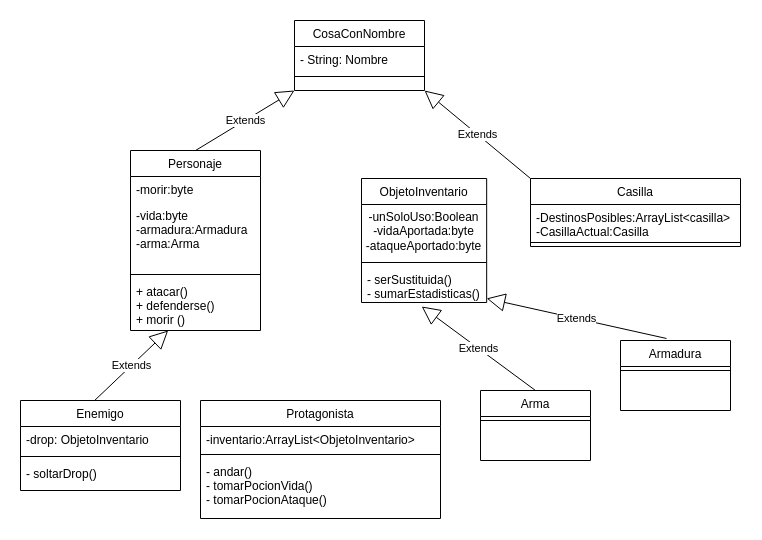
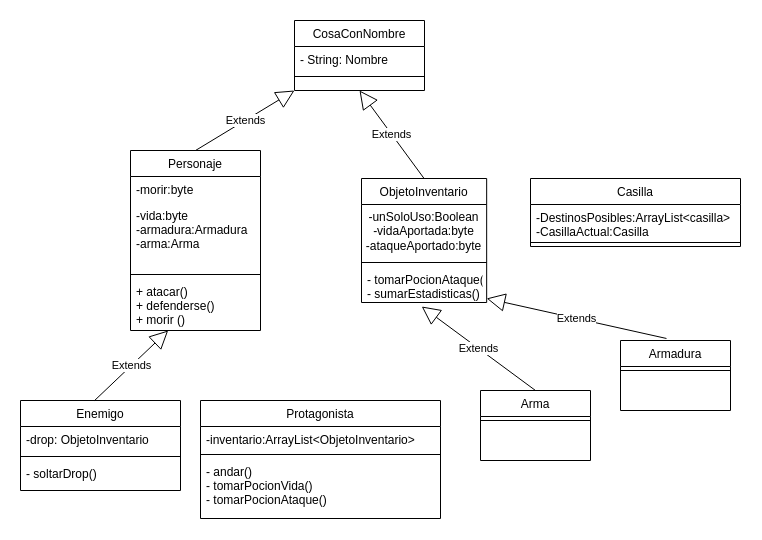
- <mxCell id="34" value="Extends" style="endArrow=block;endSize=16;endFill=0;html=1;exitX=0;exitY=0;exitDx=0;exitDy=0;entryX=1;entryY=1;entryDx=0;entryDy=0;" parent="1" source="31" target="26" edge="1"><mxGeometry width="160" relative="1" as="geometry"><mxPoint x="567.29" y="158" as="sourcePoint" /><mxPoint x="502.71" y="70" as="targetPoint" /></mxGeometry></mxCell>
+ <mxCell id="29" value="Extends" style="endArrow=block;endSize=16;endFill=0;html=1;exitX=0.5;exitY=0;exitDx=0;exitDy=0;entryX=0.5;entryY=1;entryDx=0;entryDy=0;" parent="1" source="13" target="26" edge="1"><mxGeometry width="160" relative="1" as="geometry"><mxPoint x="300" y="411.298" as="sourcePoint" /><mxPoint x="195.9" y="340.988" as="targetPoint" /></mxGeometry></mxCell>
- <mxCell id="16" value="- serSustituida()&#10;- sumarEstadisticas()" style="text;align=left;verticalAlign=top;spacingLeft=4;spacingRight=4;overflow=hidden;rotatable=0;points=[[0,0.5],[1,0.5]];portConstraint=eastwest;" parent="13" vertex="1"><mxGeometry y="88" width="125.16" height="36" as="geometry" /></mxCell>
+ <mxCell id="16" value="- tomarPocionAtaque()&#10;- sumarEstadisticas()" style="text;align=left;verticalAlign=top;spacingLeft=4;spacingRight=4;overflow=hidden;rotatable=0;points=[[0,0.5],[1,0.5]];portConstraint=eastwest;" parent="13" vertex="1"><mxGeometry y="88" width="125.16" height="36" as="geometry" /></mxCell>
